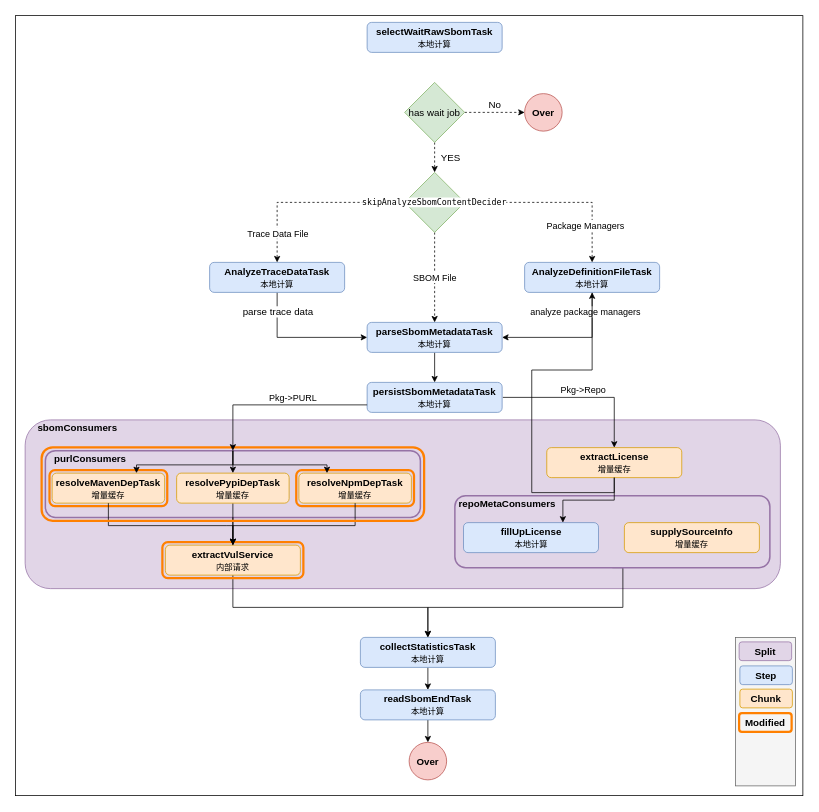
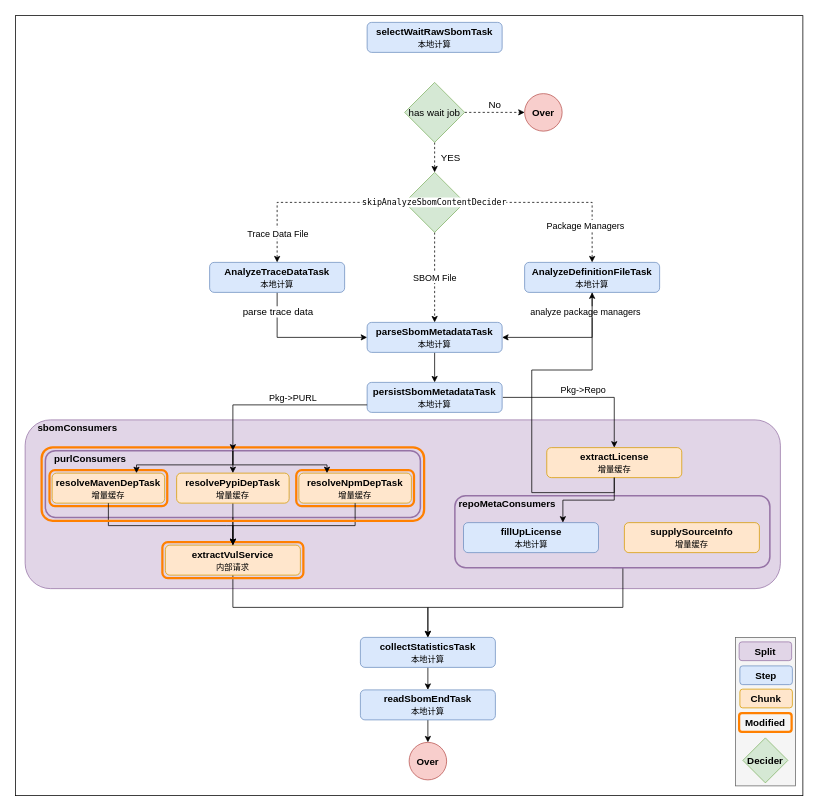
+ <mxCell id="41" value="Decider" style="rhombus;whiteSpace=wrap;html=1;fillColor=#d5e8d4;strokeColor=#82b366;fontSize=13;movable=1;resizable=1;rotatable=1;deletable=1;editable=1;connectable=1;fontStyle=1" parent="39" vertex="1"><mxGeometry x="10" y="134" width="60" height="60" as="geometry" /></mxCell>
